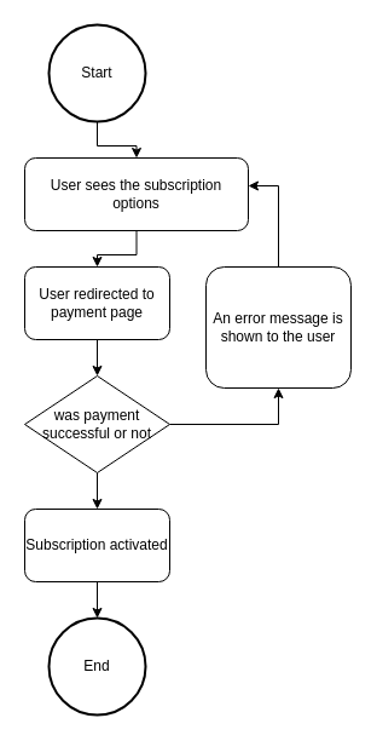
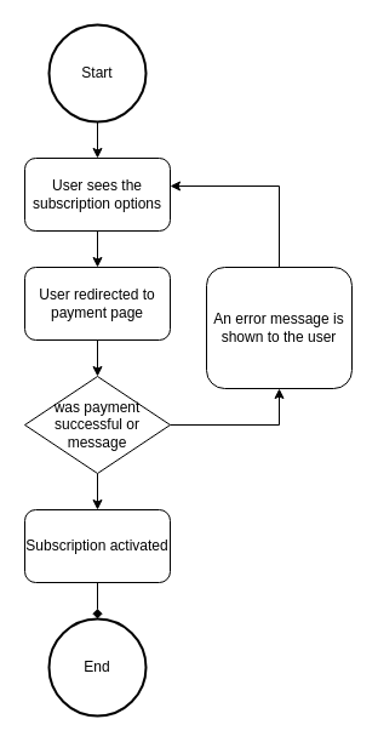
- <mxCell id="6" value="User sees the subscription options" style="rounded=1;whiteSpace=wrap;html=1;strokeWidth=1;" vertex="1" parent="1"><mxGeometry x="20" y="130" width="185" height="60" as="geometry" /></mxCell>
+ <mxCell id="6" value="User sees the subscription options" style="rounded=1;whiteSpace=wrap;html=1;strokeWidth=1;" vertex="1" parent="1"><mxGeometry x="20" y="130" width="120" height="60" as="geometry" /></mxCell>
- <mxCell id="11" value="was payment successful or not" style="rhombus;whiteSpace=wrap;html=1;strokeWidth=1;" vertex="1" parent="1"><mxGeometry x="20" y="310" width="120" height="80" as="geometry" /></mxCell>
+ <mxCell id="11" value="was payment successful or message" style="rhombus;whiteSpace=wrap;html=1;strokeWidth=1;" vertex="1" parent="1"><mxGeometry x="20" y="310" width="120" height="80" as="geometry" /></mxCell>
- <mxCell id="14" style="edgeStyle=orthogonalEdgeStyle;rounded=0;orthogonalLoop=1;jettySize=auto;html=1;exitX=0.5;exitY=1;exitDx=0;exitDy=0;entryX=0.5;entryY=0;entryDx=0;entryDy=0;" edge="1" parent="1" source="15" target="4"><mxGeometry relative="1" as="geometry" /></mxCell>
+ <mxCell id="14" style="edgeStyle=orthogonalEdgeStyle;rounded=0;orthogonalLoop=1;jettySize=auto;html=1;exitX=0.5;exitY=1;exitDx=0;exitDy=0;entryX=0.5;entryY=0;entryDx=0;entryDy=0;endArrow=diamond;" edge="1" parent="1" source="15" target="4"><mxGeometry relative="1" as="geometry" /></mxCell>
